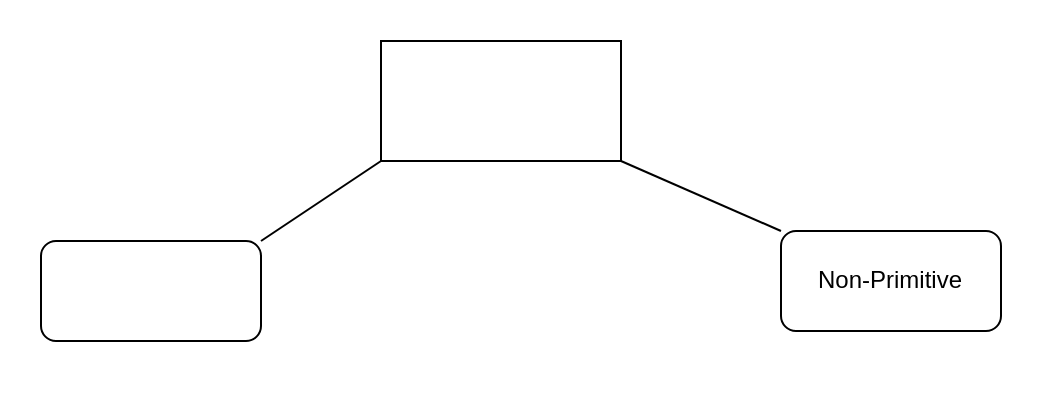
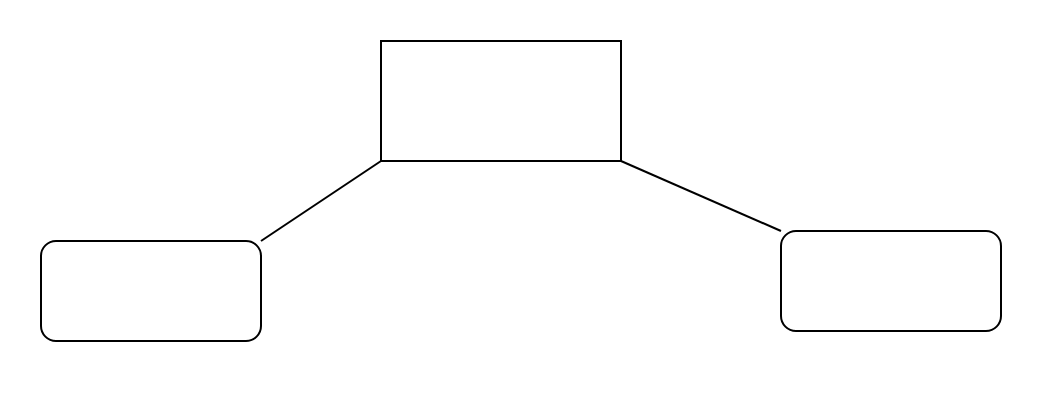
- <mxCell id="10" value="Non-Primitive" style="text;strokeColor=none;align=center;fillColor=none;html=1;verticalAlign=middle;whiteSpace=wrap;rounded=0;" vertex="1" parent="8"><mxGeometry x="15" y="10" width="80" height="30" as="geometry" /></mxCell>
